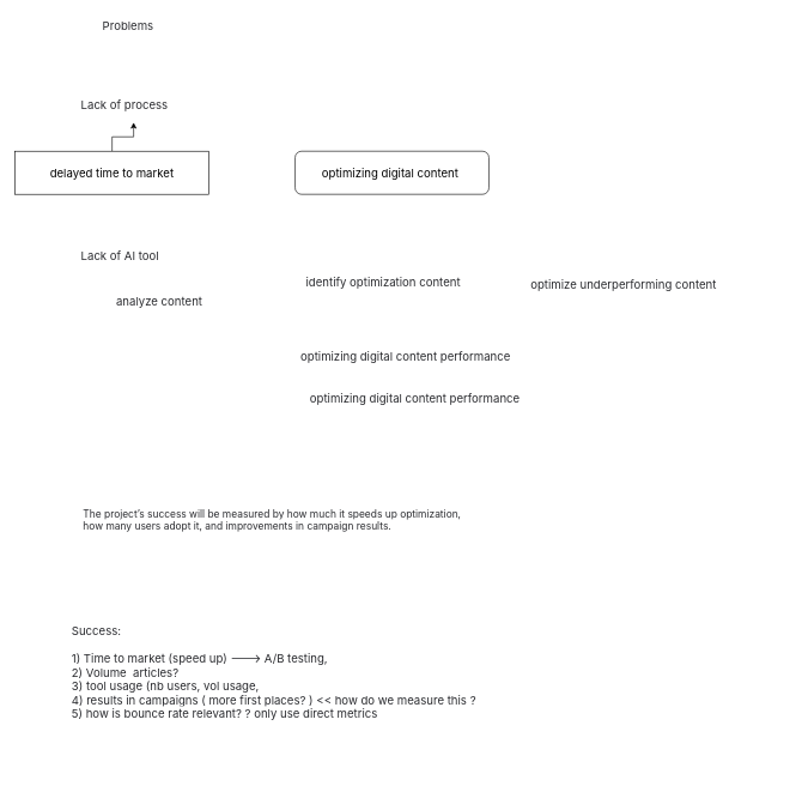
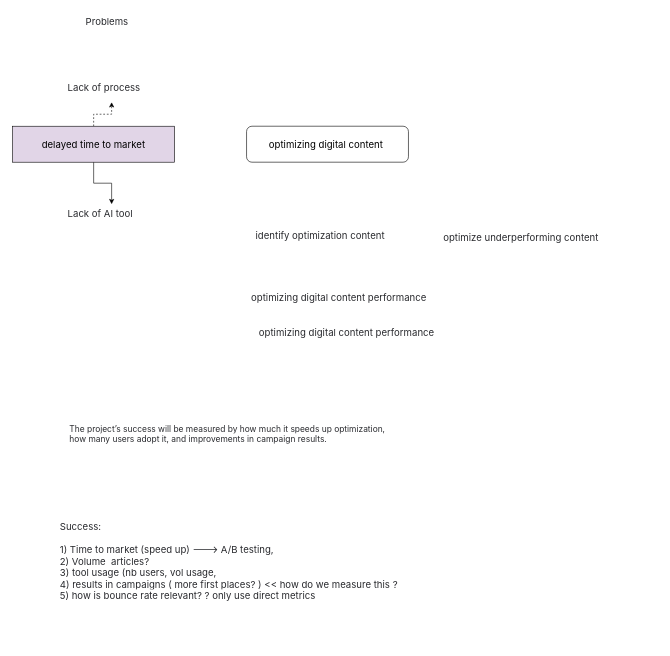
- <mxCell id="2" style="edgeStyle=orthogonalEdgeStyle;rounded=0;orthogonalLoop=1;jettySize=auto;html=1;entryX=0.5;entryY=1;entryDx=0;entryDy=0;exitX=0.5;exitY=0;exitDx=0;exitDy=0;" parent="1" source="8" target="5" edge="1"><mxGeometry relative="1" as="geometry"><mxPoint x="210" y="250" as="sourcePoint" /></mxGeometry></mxCell>
+ <mxCell id="2" style="edgeStyle=orthogonalEdgeStyle;rounded=0;orthogonalLoop=1;jettySize=auto;html=1;entryX=0.5;entryY=1;entryDx=0;entryDy=0;exitX=0.5;exitY=0;exitDx=0;exitDy=0;dashed=1;" parent="1" source="8" target="5" edge="1"><mxGeometry relative="1" as="geometry"><mxPoint x="210" y="250" as="sourcePoint" /></mxGeometry></mxCell>
- <mxCell id="8" value="&lt;span style=&quot;font-family: &amp;quot;Atlassian Sans&amp;quot;, ui-sans-serif, -apple-system, &amp;quot;system-ui&amp;quot;, &amp;quot;Segoe UI&amp;quot;, Ubuntu, &amp;quot;Helvetica Neue&amp;quot;, sans-serif; font-size: 16px; text-align: left; white-space-collapse: preserve;&quot;&gt;&lt;font style=&quot;&quot;&gt;delayed time to market&lt;/font&gt;&lt;/span&gt;" style="rounded=0;whiteSpace=wrap;html=1;fontColor=default;" parent="1" vertex="1"><mxGeometry x="20" y="210" width="270" height="60" as="geometry" /></mxCell>
+ <mxCell id="8" value="&lt;span style=&quot;font-family: &amp;quot;Atlassian Sans&amp;quot;, ui-sans-serif, -apple-system, &amp;quot;system-ui&amp;quot;, &amp;quot;Segoe UI&amp;quot;, Ubuntu, &amp;quot;Helvetica Neue&amp;quot;, sans-serif; font-size: 16px; text-align: left; white-space-collapse: preserve;&quot;&gt;&lt;font style=&quot;&quot;&gt;delayed time to market&lt;/font&gt;&lt;/span&gt;" style="rounded=0;whiteSpace=wrap;html=1;fontColor=default;fillColor=#e1d5e7;" parent="1" vertex="1"><mxGeometry x="20" y="210" width="270" height="60" as="geometry" /></mxCell>
+ <mxCell id="3" style="edgeStyle=orthogonalEdgeStyle;rounded=0;orthogonalLoop=1;jettySize=auto;html=1;exitX=0.5;exitY=1;exitDx=0;exitDy=0;" parent="1" source="8" target="6" edge="1"><mxGeometry relative="1" as="geometry"><mxPoint x="210" y="260" as="sourcePoint" /></mxGeometry></mxCell>
- <mxCell id="10" value="&lt;span style=&quot;color: rgb(41, 42, 46); font-family: &amp;quot;Atlassian Sans&amp;quot;, ui-sans-serif, -apple-system, &amp;quot;system-ui&amp;quot;, &amp;quot;Segoe UI&amp;quot;, Ubuntu, &amp;quot;Helvetica Neue&amp;quot;, sans-serif; font-size: 16px; font-style: normal; font-variant-ligatures: normal; font-variant-caps: normal; font-weight: 400; letter-spacing: normal; orphans: 2; text-align: left; text-indent: 0px; text-transform: none; widows: 2; word-spacing: 0px; -webkit-text-stroke-width: 0px; white-space: pre-wrap; background-color: rgb(255, 255, 255); text-decoration-thickness: initial; text-decoration-style: initial; text-decoration-color: initial; float: none; display: inline !important;&quot;&gt;analyze content&lt;/span&gt;" style="text;whiteSpace=wrap;html=1;" parent="1" vertex="1"><mxGeometry x="159" y="403" width="170" height="40" as="geometry" /></mxCell>
